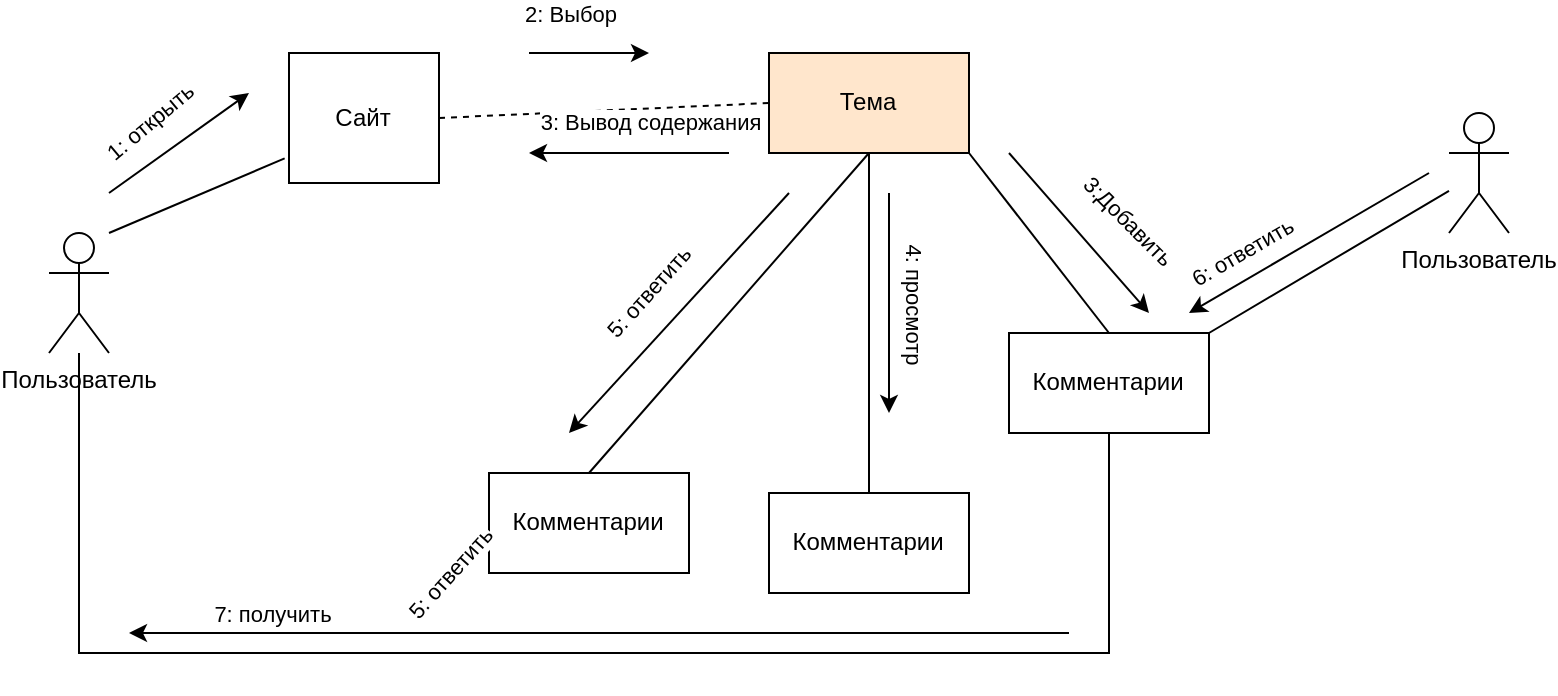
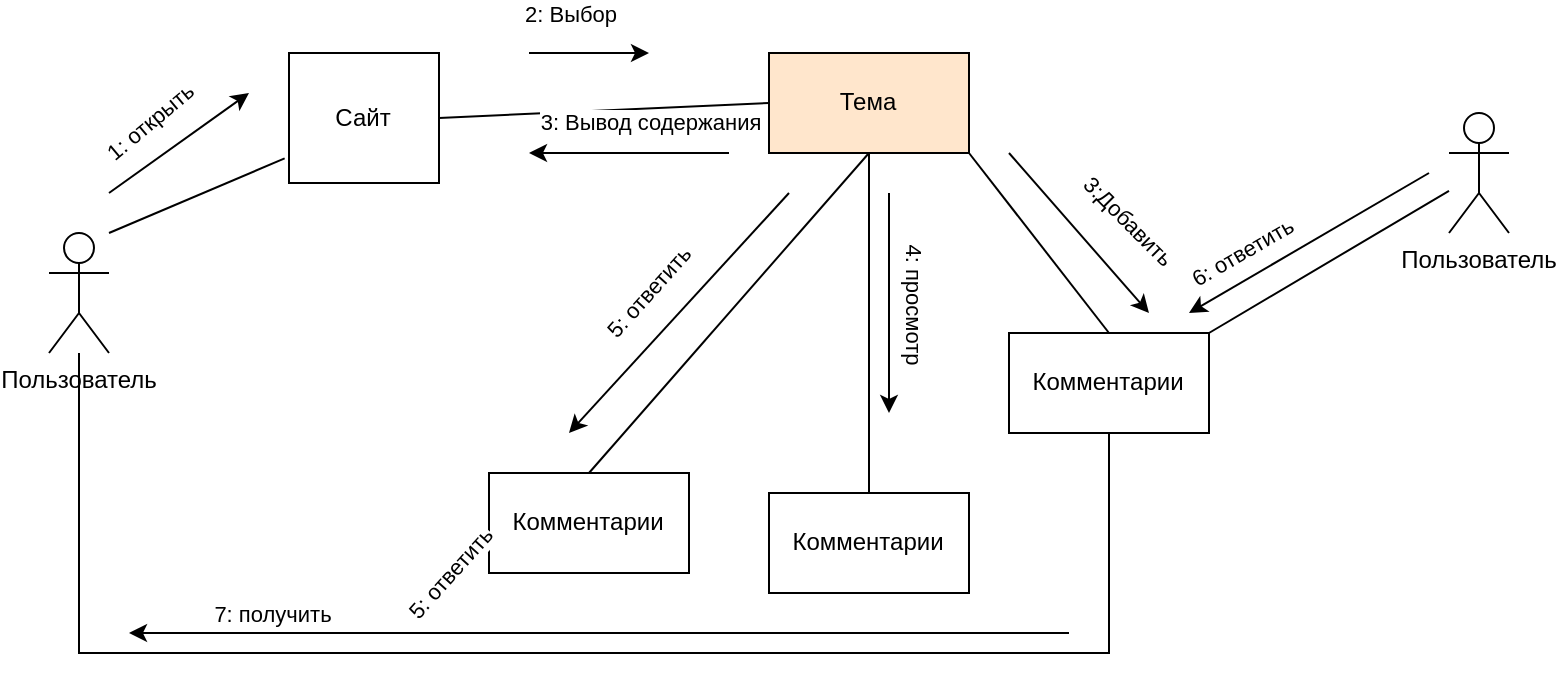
- <mxCell id="8" value="" style="endArrow=none;html=1;rounded=0;entryX=0;entryY=0.5;entryDx=0;entryDy=0;exitX=1;exitY=0.5;exitDx=0;exitDy=0;dashed=1;" parent="1" source="3" target="7" edge="1"><mxGeometry width="50" height="50" relative="1" as="geometry"><mxPoint x="60" y="120" as="sourcePoint" /><mxPoint x="147" y="71" as="targetPoint" /></mxGeometry></mxCell>
+ <mxCell id="8" value="" style="endArrow=none;html=1;rounded=0;entryX=0;entryY=0.5;entryDx=0;entryDy=0;exitX=1;exitY=0.5;exitDx=0;exitDy=0;" parent="1" source="3" target="7" edge="1"><mxGeometry width="50" height="50" relative="1" as="geometry"><mxPoint x="60" y="120" as="sourcePoint" /><mxPoint x="147" y="71" as="targetPoint" /></mxGeometry></mxCell>
